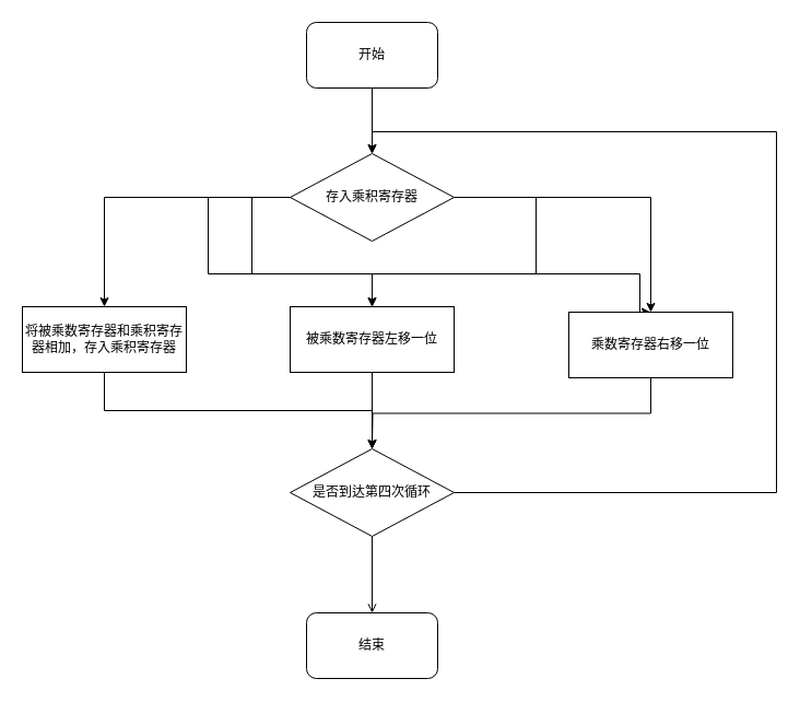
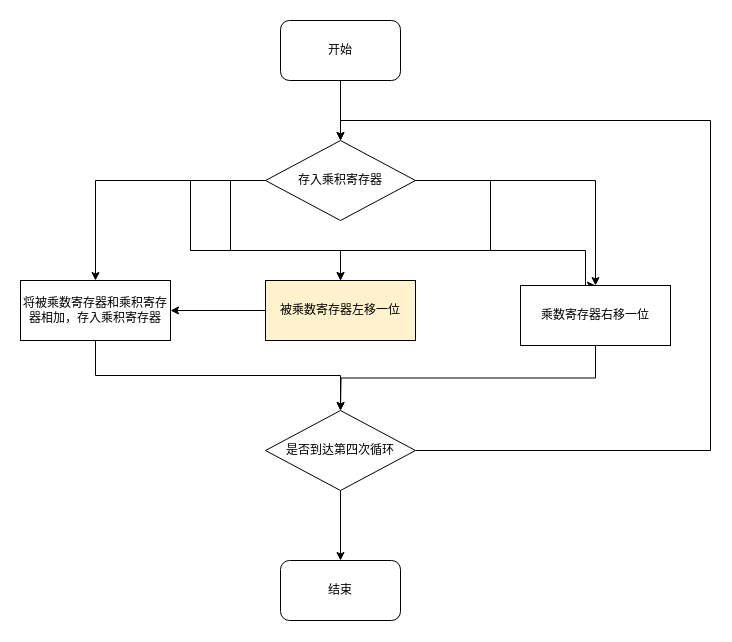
- <mxCell id="11" value="被乘数寄存器左移一位" style="rounded=0;whiteSpace=wrap;html=1;" parent="1" vertex="1"><mxGeometry x="265" y="280" width="150" height="60" as="geometry" /></mxCell>
+ <mxCell id="11" value="被乘数寄存器左移一位" style="rounded=0;whiteSpace=wrap;html=1;fillColor=#fff2cc;" parent="1" vertex="1"><mxGeometry x="265" y="280" width="150" height="60" as="geometry" /></mxCell>
- <mxCell id="10" style="edgeStyle=orthogonalEdgeStyle;rounded=0;orthogonalLoop=1;jettySize=auto;html=1;entryX=0.5;entryY=0;entryDx=0;entryDy=0;" parent="1" source="11" target="18" edge="1"><mxGeometry relative="1" as="geometry" /></mxCell>
+ <mxCell id="10" style="edgeStyle=orthogonalEdgeStyle;rounded=0;orthogonalLoop=1;jettySize=auto;html=1;" parent="1" source="11" target="13" edge="1"><mxGeometry relative="1" as="geometry" /></mxCell>
- <mxCell id="17" style="edgeStyle=orthogonalEdgeStyle;rounded=0;orthogonalLoop=1;jettySize=auto;html=1;entryX=0.5;entryY=0;entryDx=0;entryDy=0;endArrow=open;" parent="1" source="18" target="19" edge="1"><mxGeometry relative="1" as="geometry" /></mxCell>
+ <mxCell id="17" style="edgeStyle=orthogonalEdgeStyle;rounded=0;orthogonalLoop=1;jettySize=auto;html=1;entryX=0.5;entryY=0;entryDx=0;entryDy=0;" parent="1" source="18" target="19" edge="1"><mxGeometry relative="1" as="geometry" /></mxCell>
